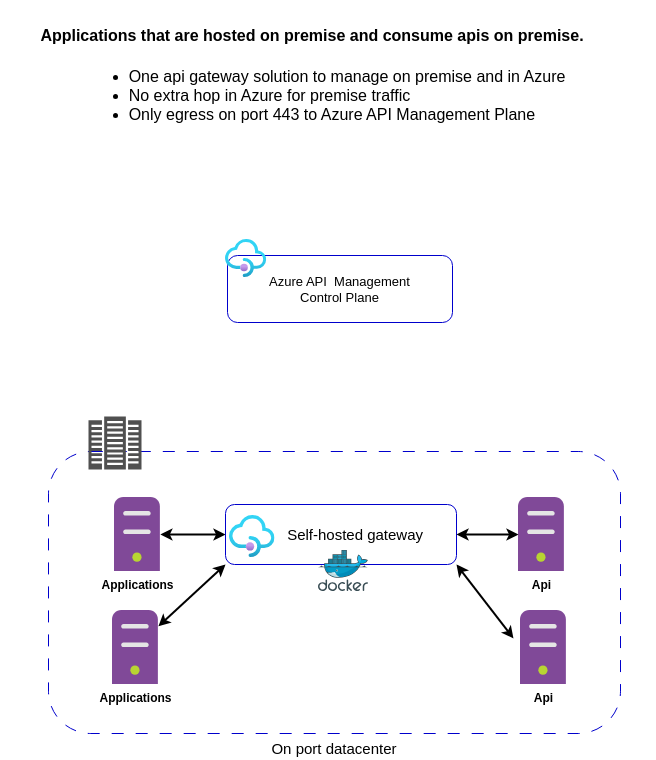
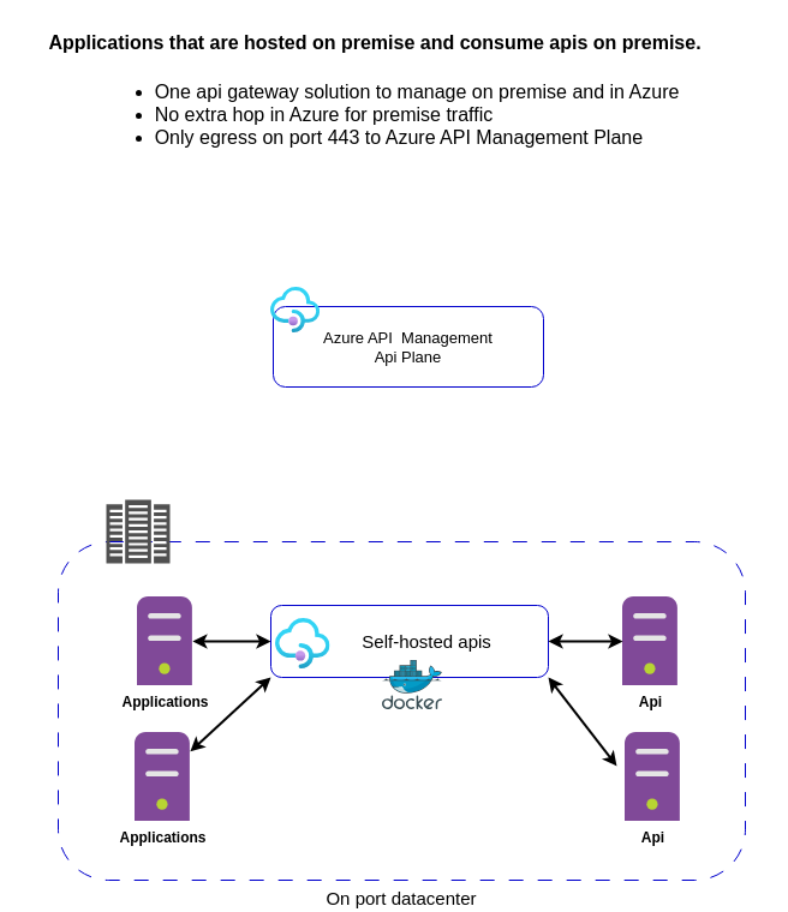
- <mxCell id="18" value="Azure API&amp;nbsp; Management&lt;br&gt;Control Plane" style="rounded=1;whiteSpace=wrap;html=1;labelBackgroundColor=none;strokeColor=#0000CC;fontSize=13;fontColor=#000000;fillColor=none;" vertex="1" parent="1"><mxGeometry x="227" y="255" width="225" height="67" as="geometry" /></mxCell>
+ <mxCell id="18" value="Azure API&amp;nbsp; Management&lt;br&gt;Api Plane" style="rounded=1;whiteSpace=wrap;html=1;labelBackgroundColor=none;strokeColor=#0000CC;fontSize=13;fontColor=#000000;fillColor=none;" vertex="1" parent="1"><mxGeometry x="227" y="255" width="225" height="67" as="geometry" /></mxCell>
- <mxCell id="8" value="&amp;nbsp; &amp;nbsp; &amp;nbsp; &amp;nbsp;Self-hosted gateway" style="rounded=1;whiteSpace=wrap;html=1;labelBackgroundColor=none;strokeColor=#0000CC;fontSize=15;fontColor=#000000;fillColor=none;align=center;" vertex="1" parent="6"><mxGeometry width="231" height="60" as="geometry" /></mxCell>
+ <mxCell id="8" value="&amp;nbsp; &amp;nbsp; &amp;nbsp; &amp;nbsp;Self-hosted apis" style="rounded=1;whiteSpace=wrap;html=1;labelBackgroundColor=none;strokeColor=#0000CC;fontSize=15;fontColor=#000000;fillColor=none;align=center;" vertex="1" parent="6"><mxGeometry width="231" height="60" as="geometry" /></mxCell>
